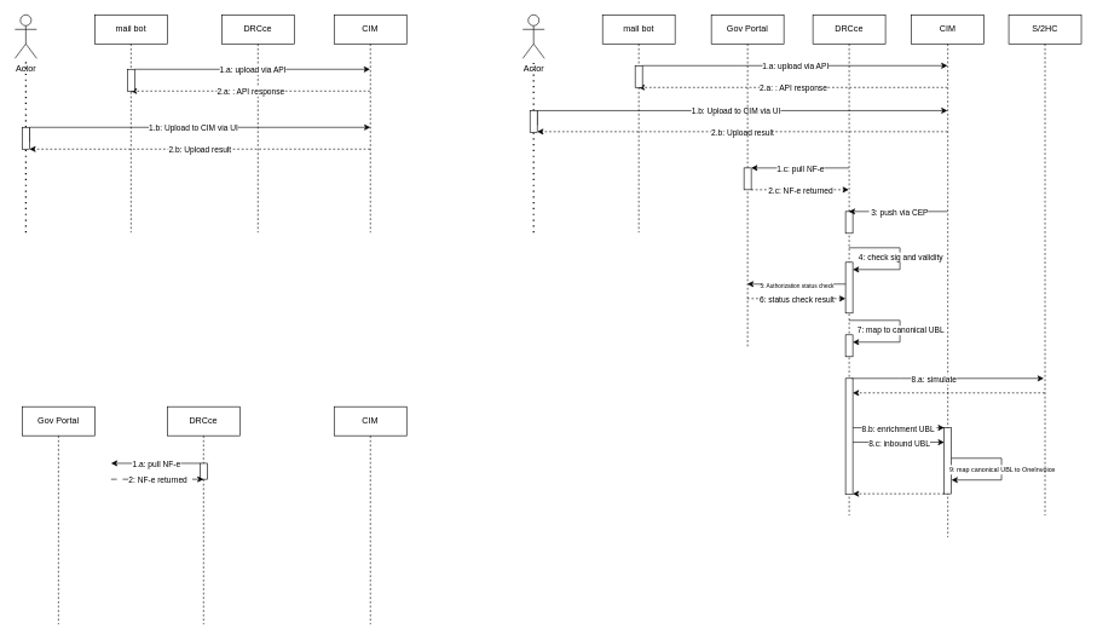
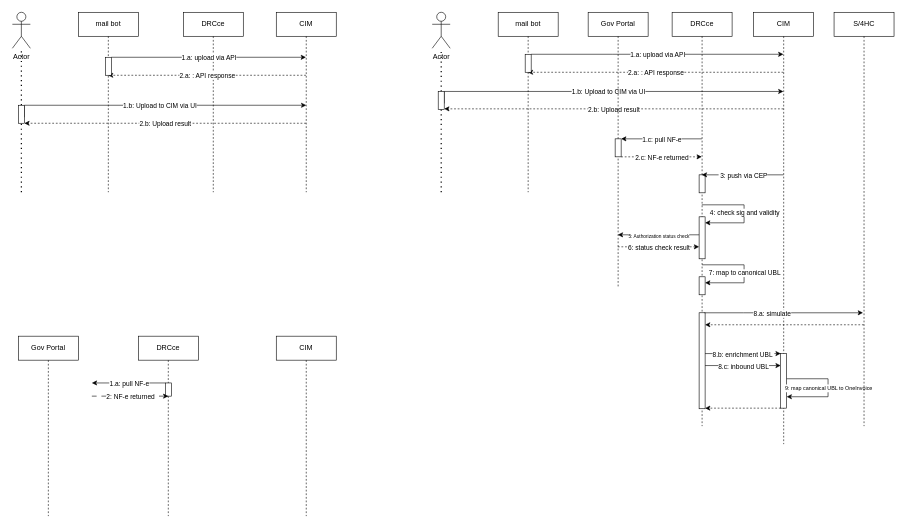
- <mxCell id="66" value="S/2HC" style="shape=umlLifeline;perimeter=lifelinePerimeter;whiteSpace=wrap;html=1;container=0;dropTarget=0;collapsible=0;recursiveResize=0;outlineConnect=0;portConstraint=eastwest;newEdgeStyle={&quot;edgeStyle&quot;:&quot;elbowEdgeStyle&quot;,&quot;elbow&quot;:&quot;vertical&quot;,&quot;curved&quot;:0,&quot;rounded&quot;:0};" parent="1" vertex="1"><mxGeometry x="1390" y="20" width="100" height="690" as="geometry" /></mxCell>
+ <mxCell id="66" value="S/4HC" style="shape=umlLifeline;perimeter=lifelinePerimeter;whiteSpace=wrap;html=1;container=0;dropTarget=0;collapsible=0;recursiveResize=0;outlineConnect=0;portConstraint=eastwest;newEdgeStyle={&quot;edgeStyle&quot;:&quot;elbowEdgeStyle&quot;,&quot;elbow&quot;:&quot;vertical&quot;,&quot;curved&quot;:0,&quot;rounded&quot;:0};" parent="1" vertex="1"><mxGeometry x="1390" y="20" width="100" height="690" as="geometry" /></mxCell>
